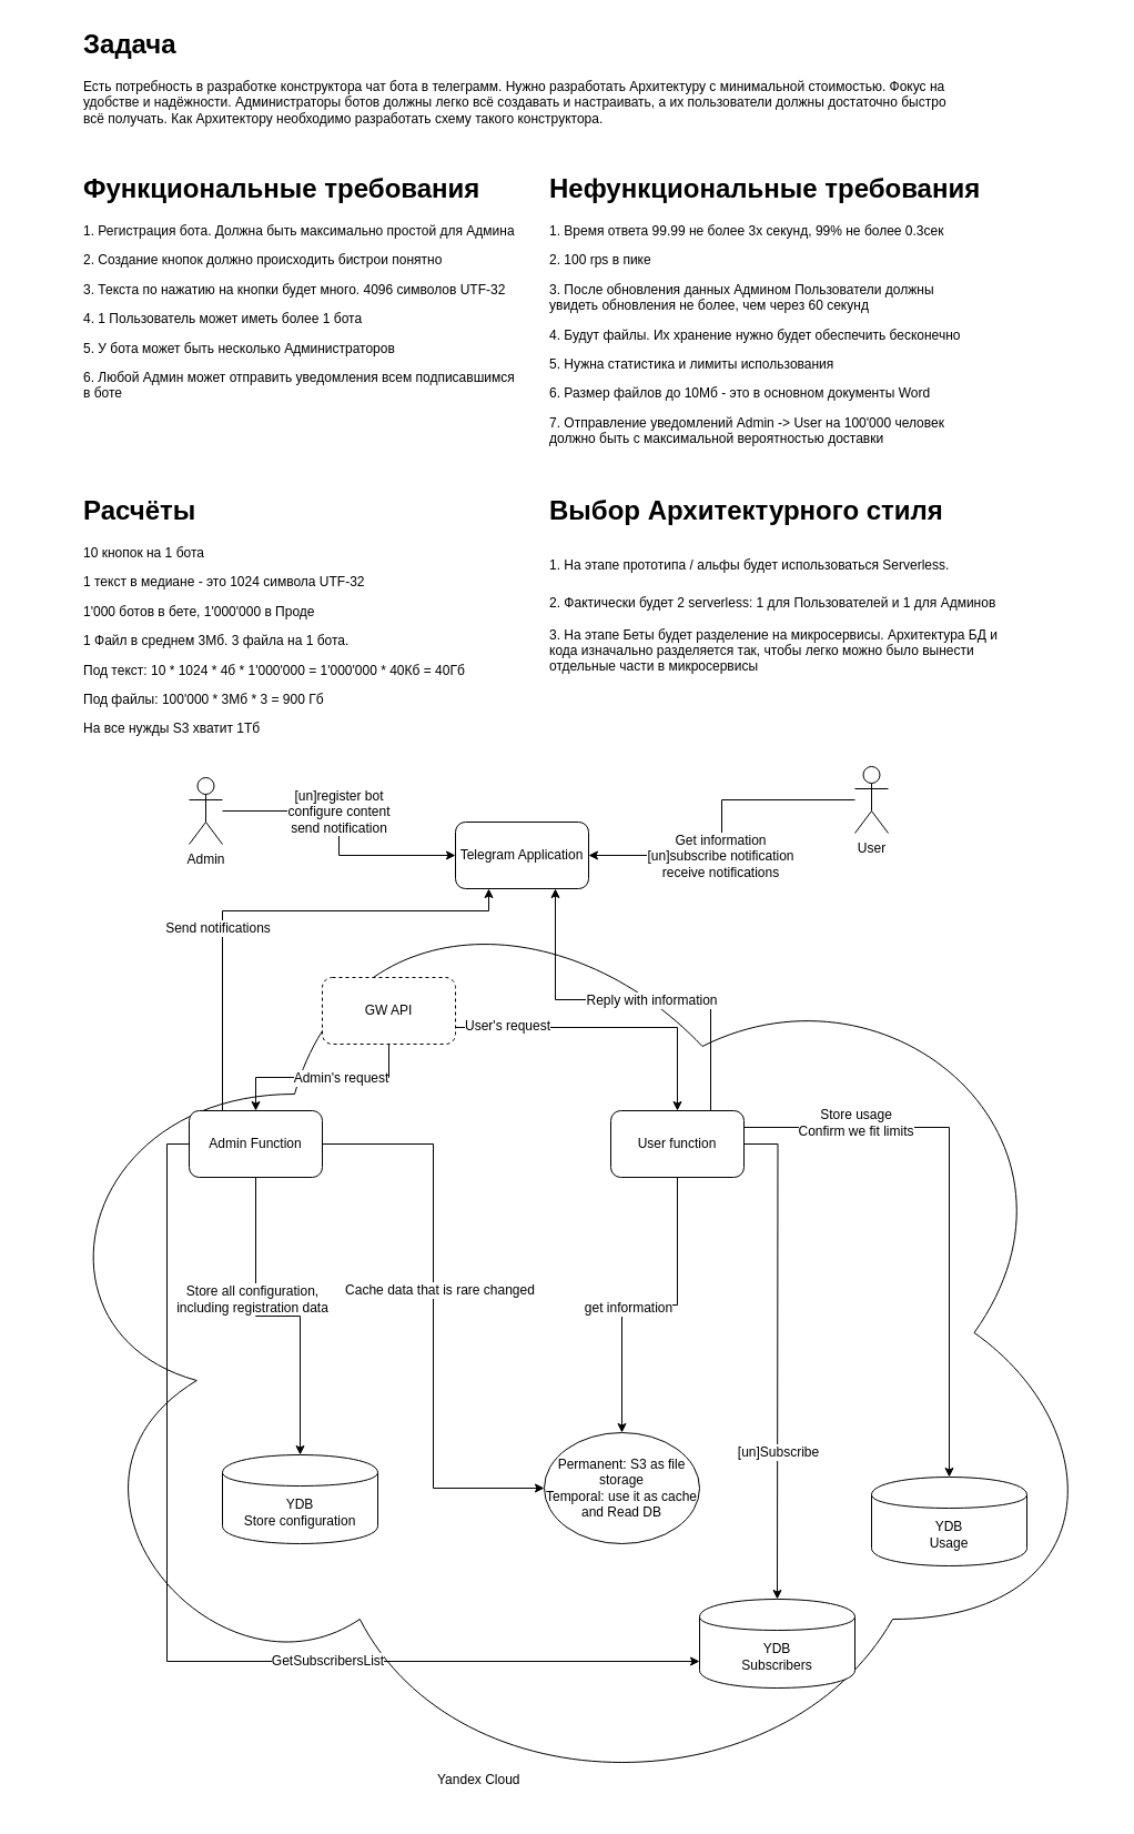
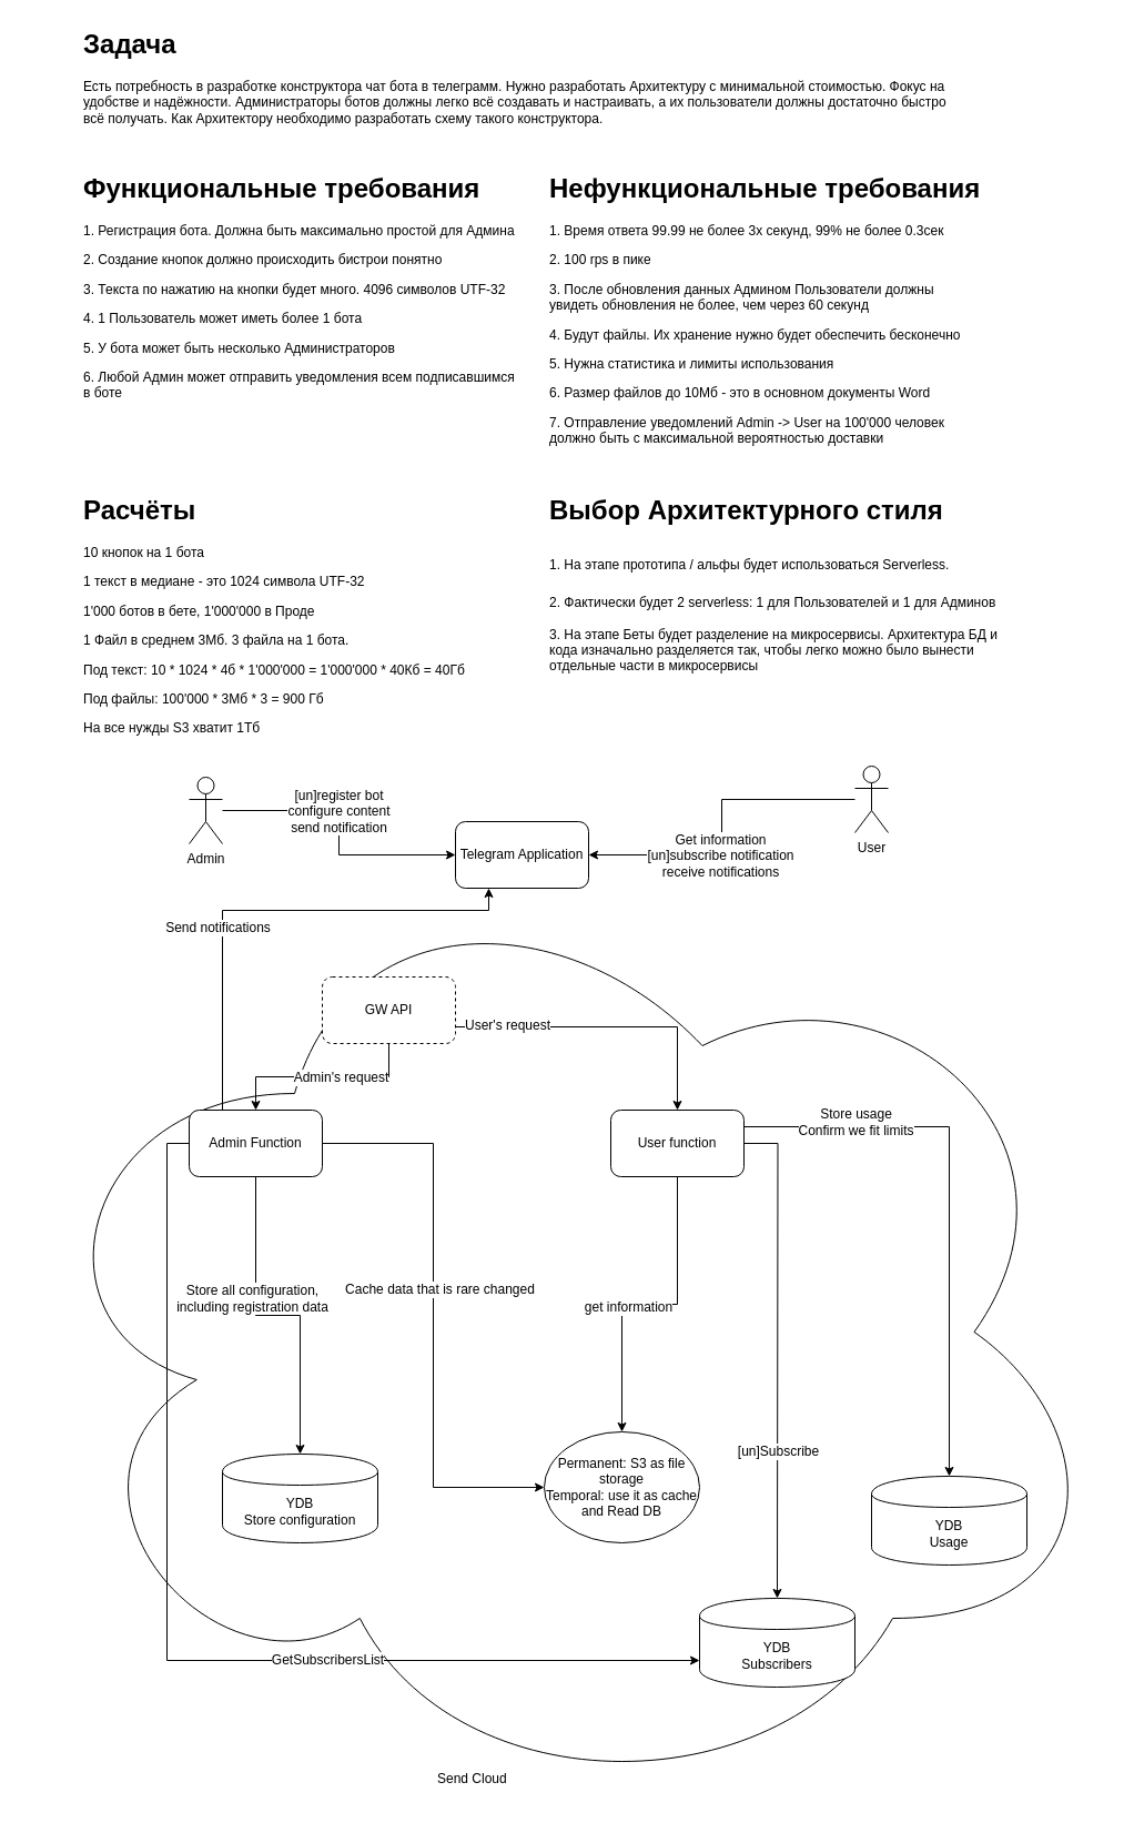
- <mxCell id="33" style="edgeStyle=orthogonalEdgeStyle;rounded=0;orthogonalLoop=1;jettySize=auto;html=1;entryX=0.75;entryY=1;entryDx=0;entryDy=0;exitX=0.75;exitY=0;exitDx=0;exitDy=0;" parent="1" source="37" target="14" edge="1"><mxGeometry relative="1" as="geometry" /></mxCell>
- <mxCell id="34" value="Reply with information" style="text;html=1;resizable=0;points=[];align=center;verticalAlign=middle;labelBackgroundColor=#ffffff;" parent="33" vertex="1" connectable="0"><mxGeometry x="-0.097" relative="1" as="geometry"><mxPoint as="offset" /></mxGeometry></mxCell>
- <mxCell id="42" value="Yandex Cloud" style="text;html=1;resizable=0;points=[];autosize=1;align=left;verticalAlign=top;spacingTop=-4;" parent="1" vertex="1"><mxGeometry x="392" y="1593" width="90" height="20" as="geometry" /></mxCell>
+ <mxCell id="42" value="Send Cloud" style="text;html=1;resizable=0;points=[];autosize=1;align=left;verticalAlign=top;spacingTop=-4;" parent="1" vertex="1"><mxGeometry x="392" y="1593" width="90" height="20" as="geometry" /></mxCell>
